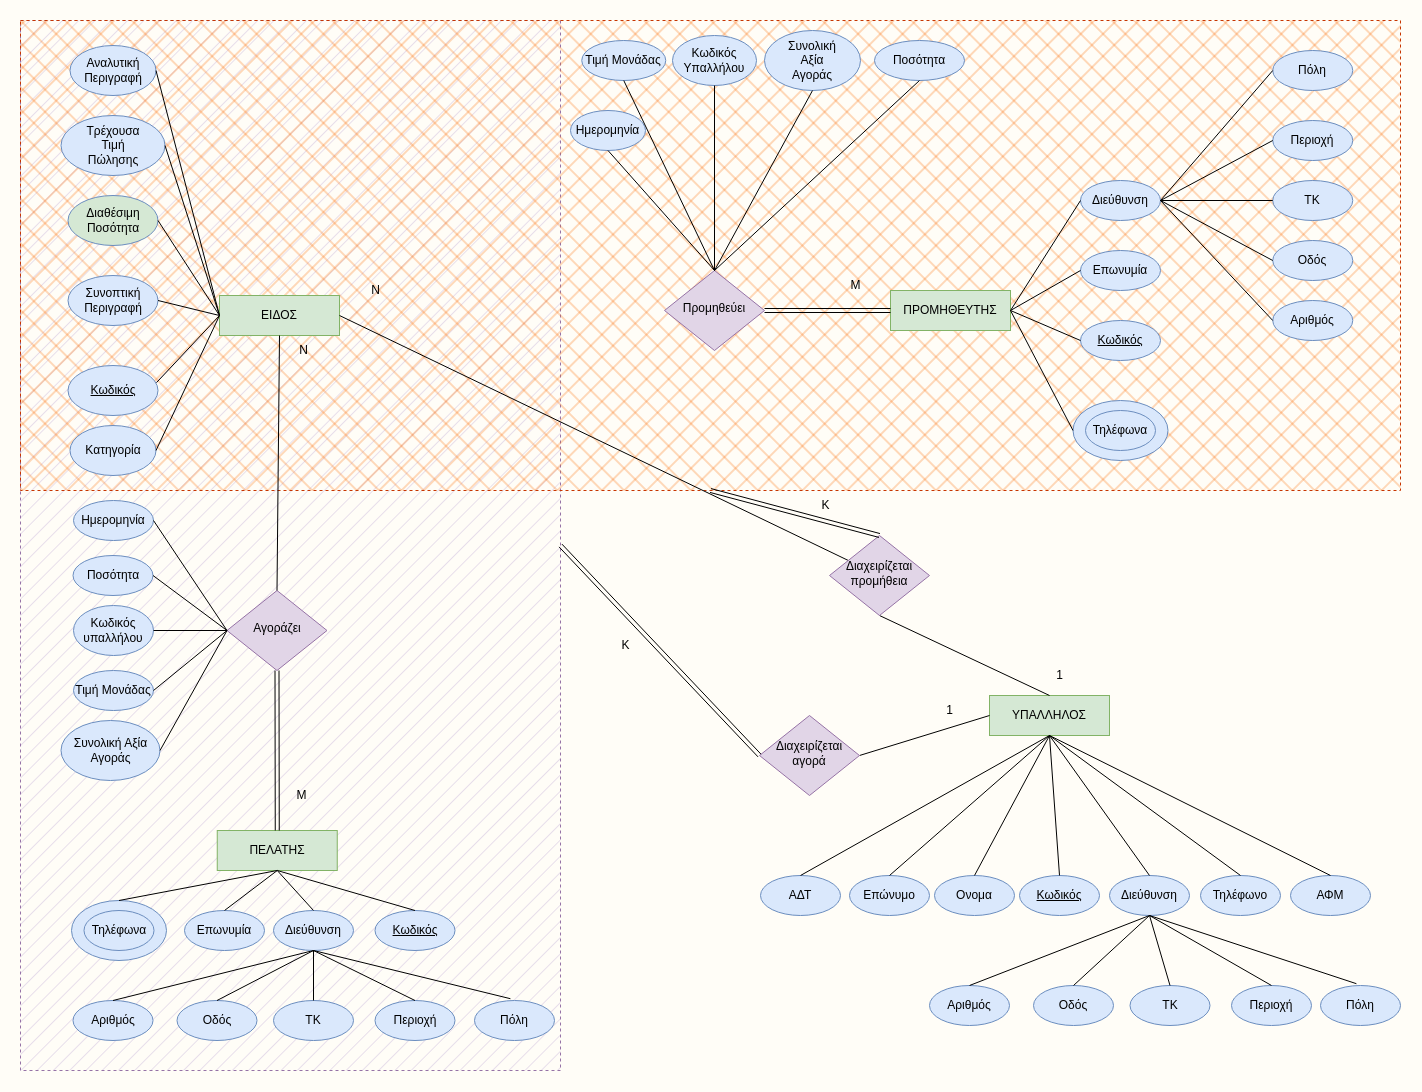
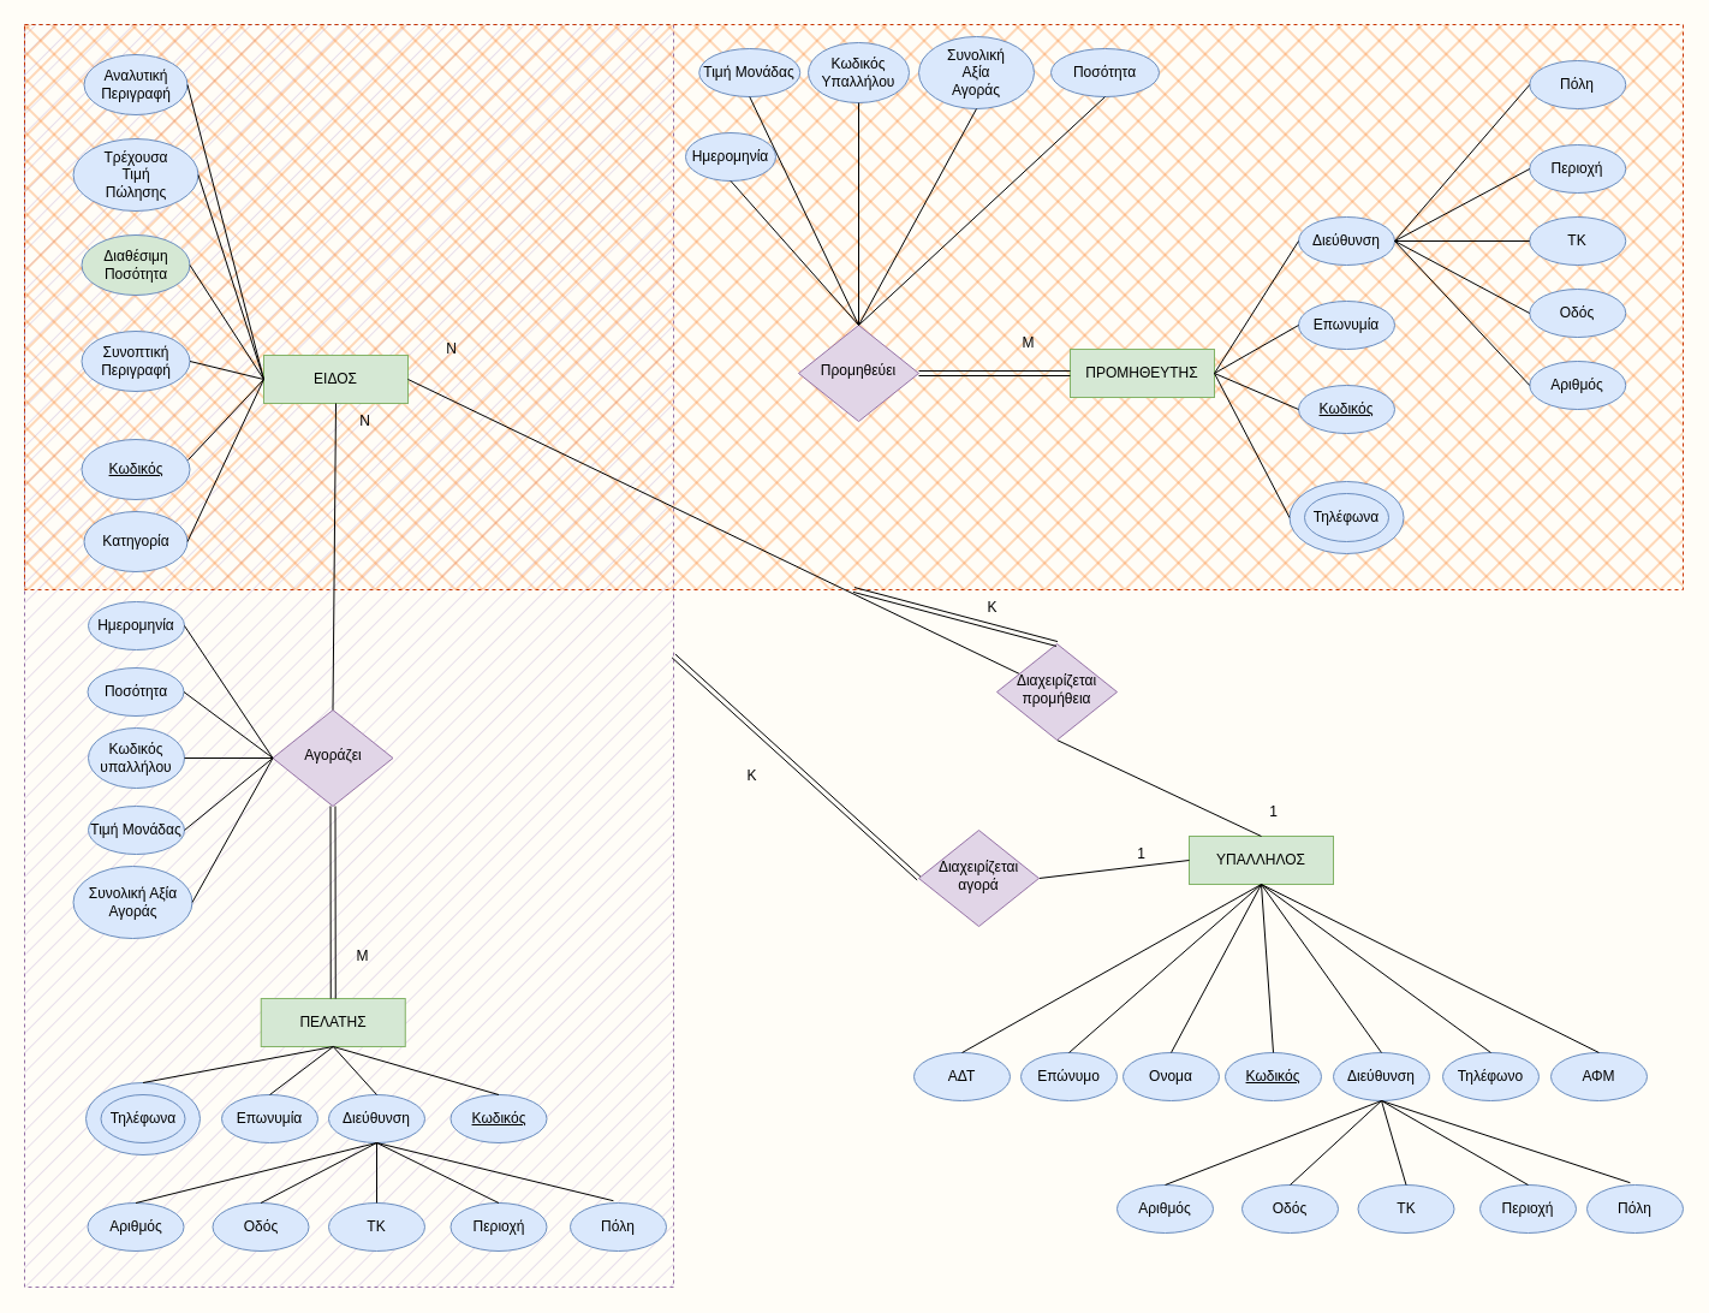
- <mxCell id="119" value="Διαχειρίζεται&lt;br&gt;αγορά" style="rhombus;whiteSpace=wrap;html=1;shadow=0;fontFamily=Helvetica;fontSize=12;align=center;strokeWidth=1;spacing=6;spacingTop=-4;fillColor=#e1d5e7;strokeColor=#9673a6;" vertex="1" parent="1"><mxGeometry x="759" y="715" width="100" height="80" as="geometry" /></mxCell>
+ <mxCell id="119" value="Διαχειρίζεται&lt;br&gt;αγορά" style="rhombus;whiteSpace=wrap;html=1;shadow=0;fontFamily=Helvetica;fontSize=12;align=center;strokeWidth=1;spacing=6;spacingTop=-4;fillColor=#e1d5e7;strokeColor=#9673a6;" vertex="1" parent="1"><mxGeometry x="764" y="690" width="100" height="80" as="geometry" /></mxCell>
